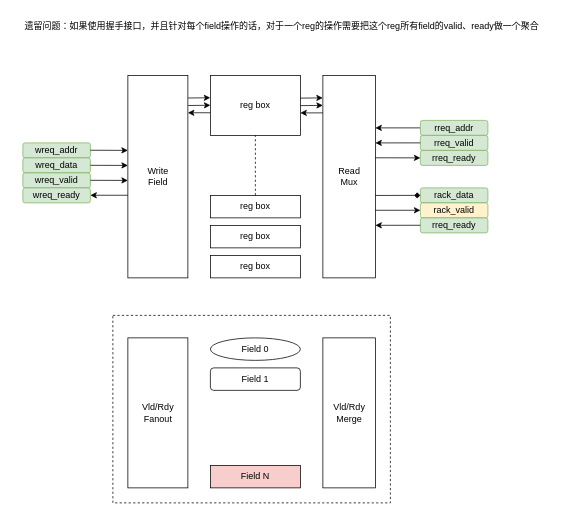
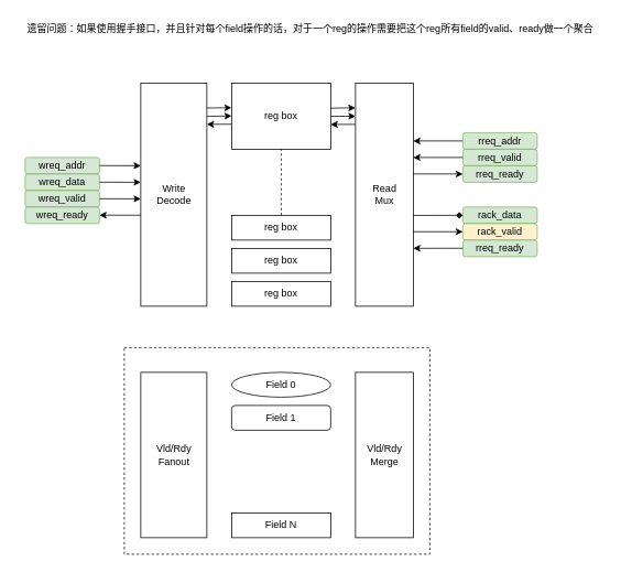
- <mxCell id="23" value="Write&lt;br&gt;Field" style="shadow=0;dashed=0;align=center;html=1;strokeWidth=1;shape=mxgraph.rtl.abstract.entity;container=1;collapsible=0;kind=demux;drawPins=0;left=1;right=4;bottom=0;" parent="1" vertex="1"><mxGeometry x="170" y="100" width="80" height="270" as="geometry" /></mxCell>
+ <mxCell id="23" value="Write&lt;br&gt;Decode" style="shadow=0;dashed=0;align=center;html=1;strokeWidth=1;shape=mxgraph.rtl.abstract.entity;container=1;collapsible=0;kind=demux;drawPins=0;left=1;right=4;bottom=0;" parent="1" vertex="1"><mxGeometry x="170" y="100" width="80" height="270" as="geometry" /></mxCell>
- <mxCell id="39" value="Field N" style="rounded=0;whiteSpace=wrap;html=1;fillColor=#f8cecc;" vertex="1" parent="1"><mxGeometry x="280" y="620" width="120" height="30" as="geometry" /></mxCell>
+ <mxCell id="39" value="Field N" style="rounded=0;whiteSpace=wrap;html=1;" vertex="1" parent="1"><mxGeometry x="280" y="620" width="120" height="30" as="geometry" /></mxCell>
